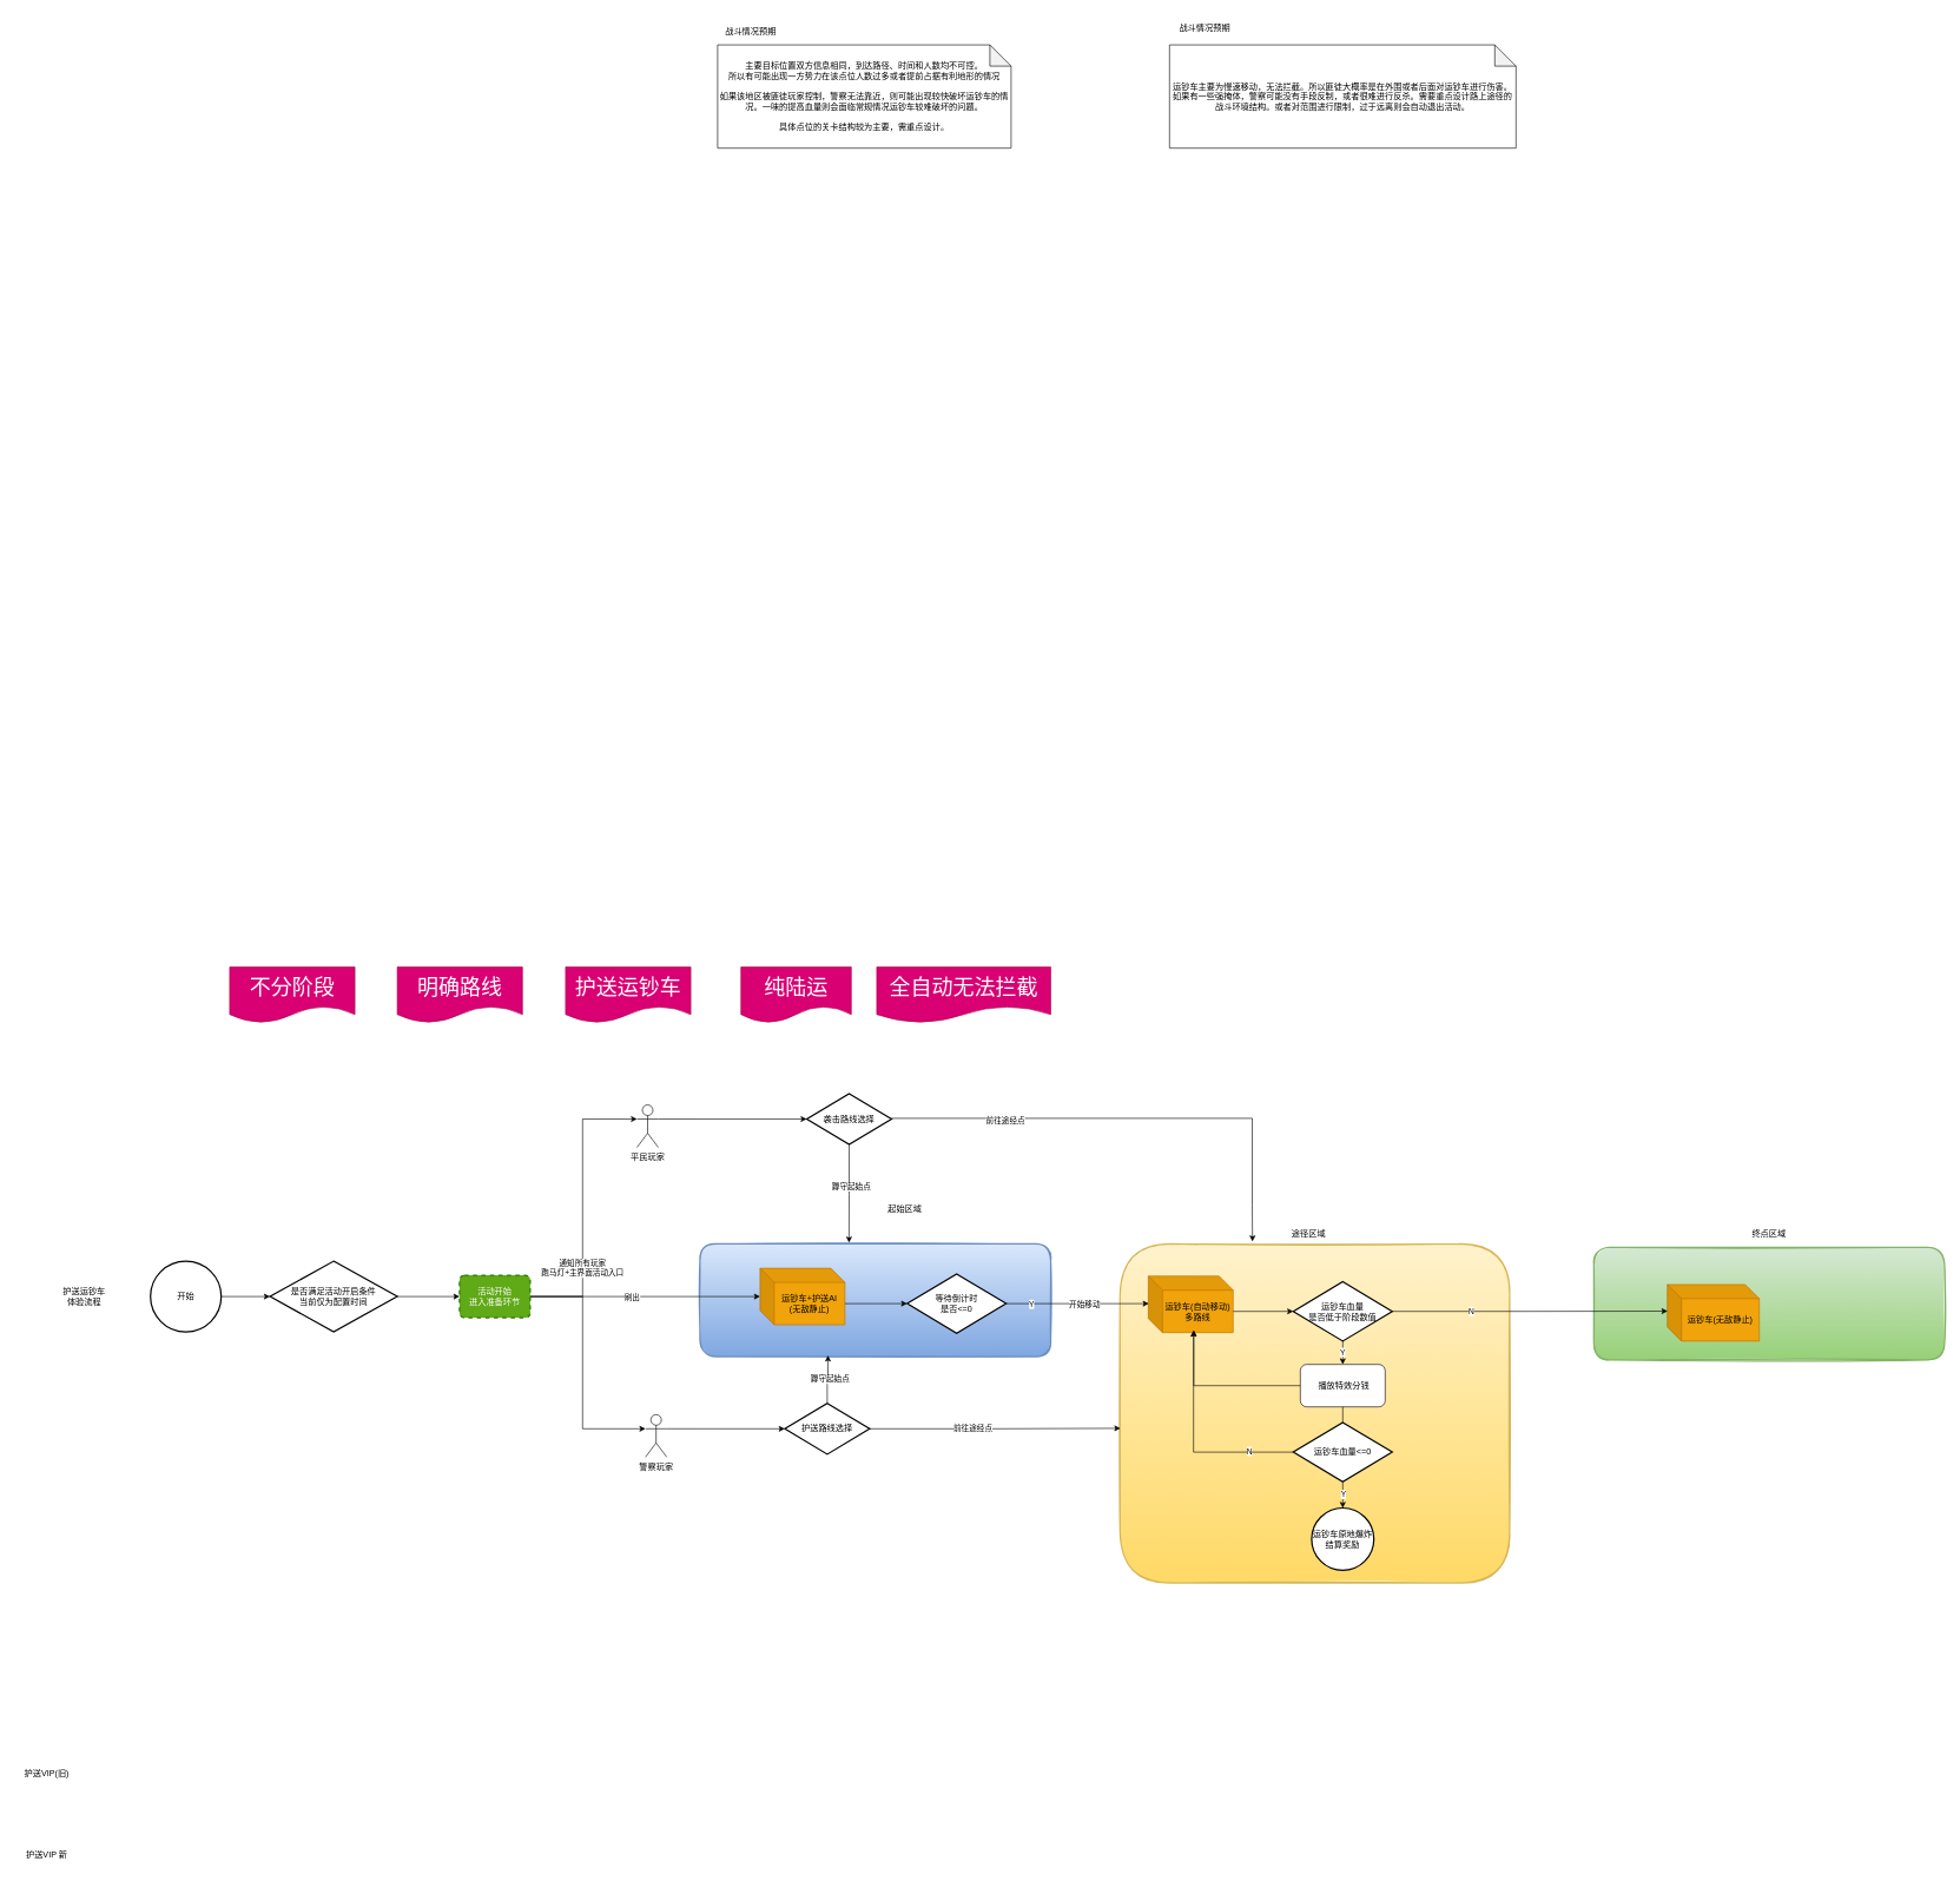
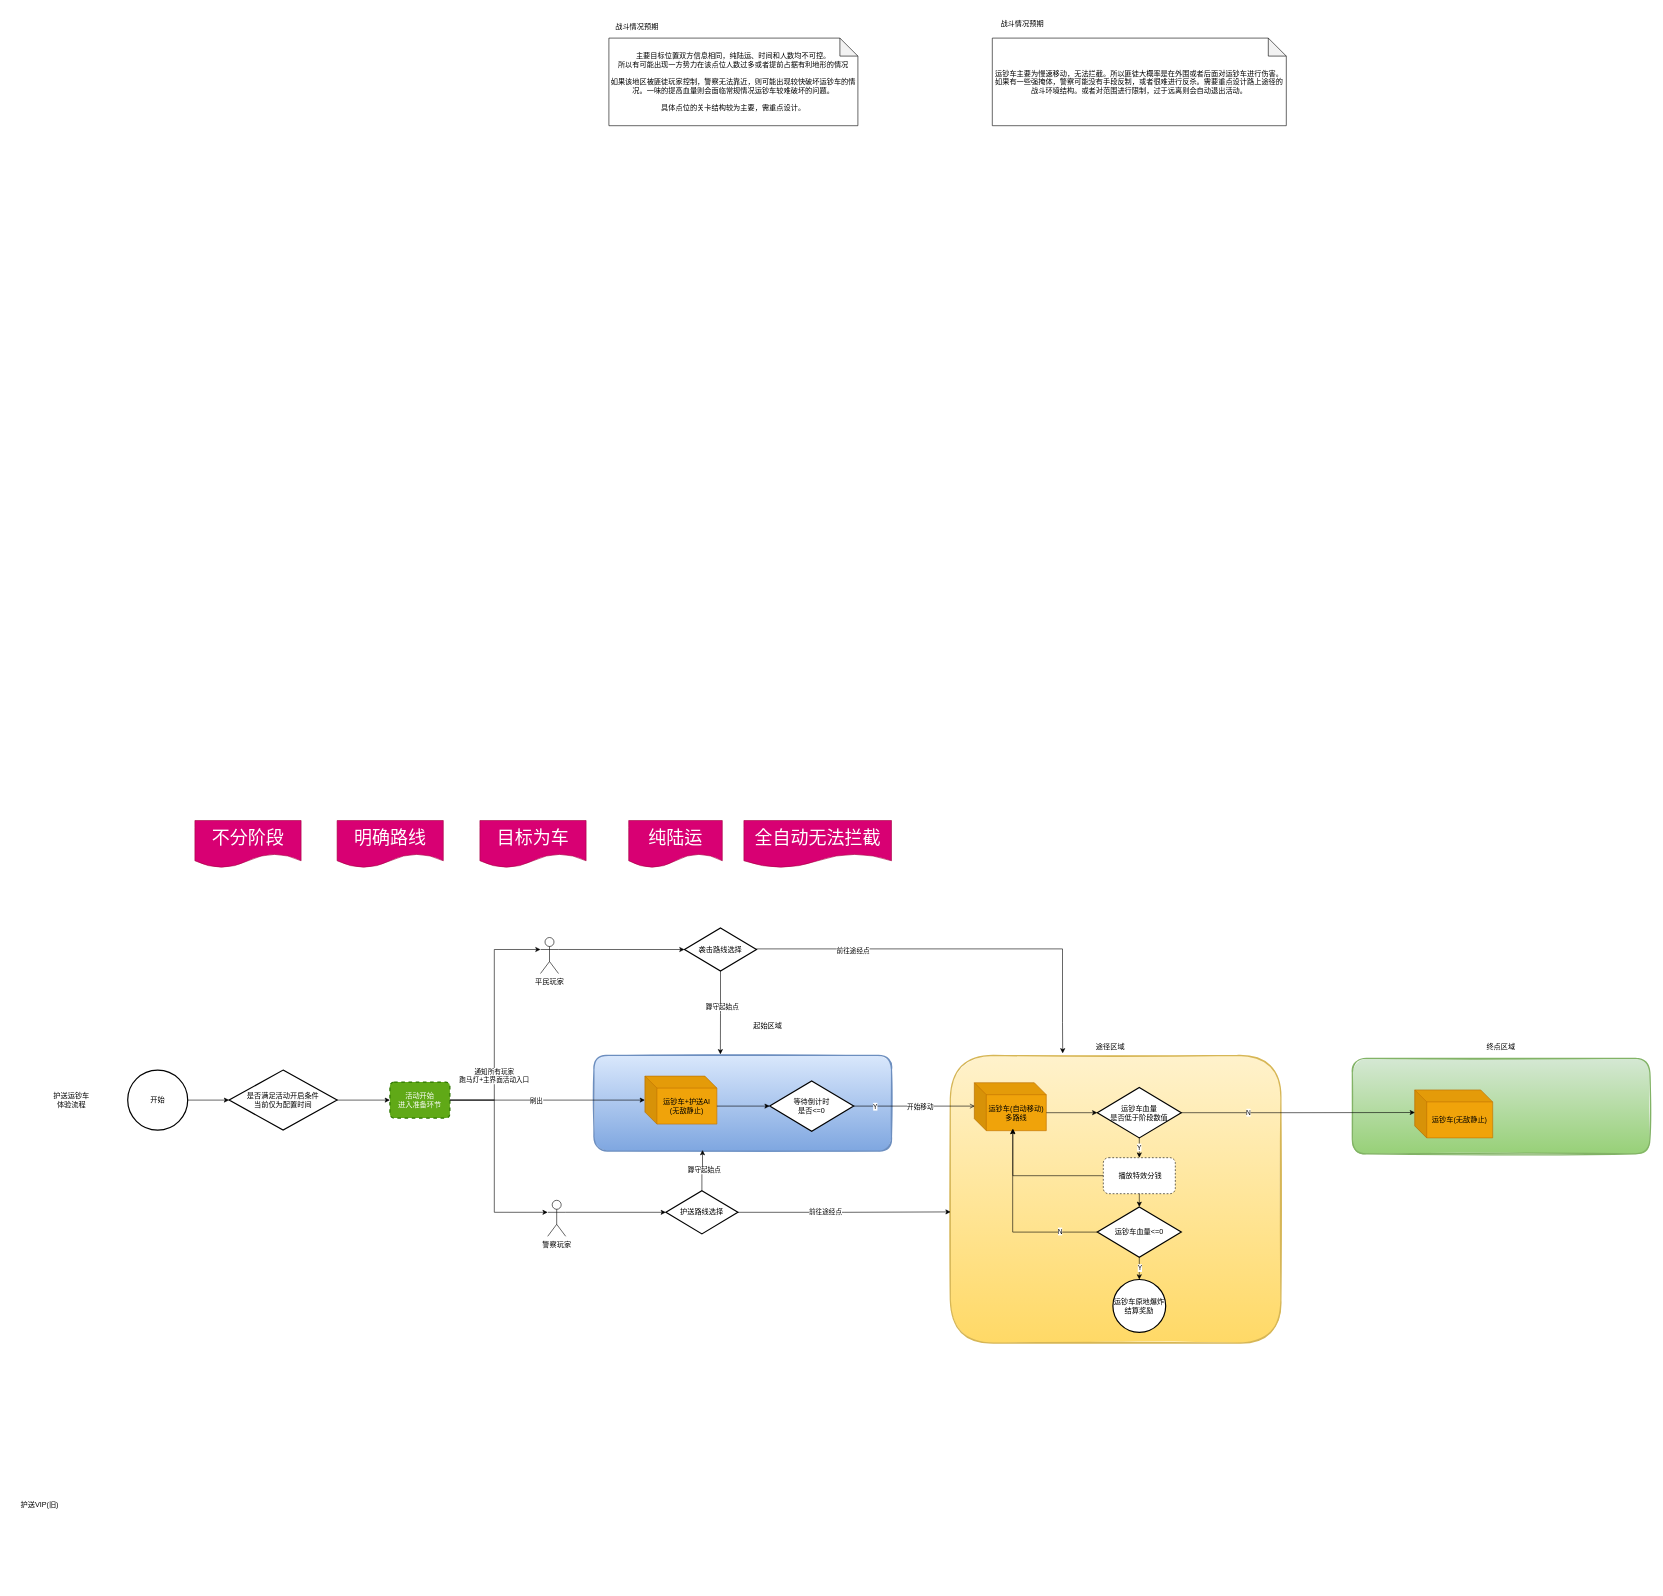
- <mxCell id="31" value="&lt;div&gt;主要目标位置双方信息相同，&lt;span style=&quot;background-color: transparent; color: light-dark(rgb(0, 0, 0), rgb(255, 255, 255));&quot;&gt;到达路径、时间和人数均不可控。&lt;/span&gt;&lt;/div&gt;&lt;div&gt;所以有可能出现一方势力在该点位人数过多或者提前占据有利地形的情况&lt;/div&gt;&lt;div&gt;&lt;br&gt;&lt;/div&gt;&lt;div&gt;如果该地区被匪徒玩家控制，警察无法靠近，则可能出现较快破坏运钞车的情况。一味的提高血量则会面临常规情况运钞车较难破坏的问题。&lt;/div&gt;&lt;div&gt;&lt;br&gt;&lt;/div&gt;&lt;div&gt;具体点位的关卡结构较为主要，需重点设计。&lt;/div&gt;" style="shape=note;whiteSpace=wrap;html=1;backgroundOutline=1;darkOpacity=0.05;" parent="1" vertex="1"><mxGeometry x="1014" y="63" width="415" height="146" as="geometry" /></mxCell>
+ <mxCell id="31" value="&lt;div&gt;主要目标位置双方信息相同，&lt;span style=&quot;background-color: transparent; color: light-dark(rgb(0, 0, 0), rgb(255, 255, 255));&quot;&gt;纯陆运、时间和人数均不可控。&lt;/span&gt;&lt;/div&gt;&lt;div&gt;所以有可能出现一方势力在该点位人数过多或者提前占据有利地形的情况&lt;/div&gt;&lt;div&gt;&lt;br&gt;&lt;/div&gt;&lt;div&gt;如果该地区被匪徒玩家控制，警察无法靠近，则可能出现较快破坏运钞车的情况。一味的提高血量则会面临常规情况运钞车较难破坏的问题。&lt;/div&gt;&lt;div&gt;&lt;br&gt;&lt;/div&gt;&lt;div&gt;具体点位的关卡结构较为主要，需重点设计。&lt;/div&gt;" style="shape=note;whiteSpace=wrap;html=1;backgroundOutline=1;darkOpacity=0.05;" parent="1" vertex="1"><mxGeometry x="1014" y="63" width="415" height="146" as="geometry" /></mxCell>
- <mxCell id="64" value="护送运钞车" style="shape=document;whiteSpace=wrap;html=1;boundedLbl=1;fillColor=#d80073;strokeColor=#A50040;fontColor=#ffffff;fontSize=30;" vertex="1" parent="1"><mxGeometry x="799" y="1367" width="177" height="79" as="geometry" /></mxCell>
+ <mxCell id="64" value="目标为车" style="shape=document;whiteSpace=wrap;html=1;boundedLbl=1;fillColor=#d80073;strokeColor=#A50040;fontColor=#ffffff;fontSize=30;" vertex="1" parent="1"><mxGeometry x="799" y="1367" width="177" height="79" as="geometry" /></mxCell>
- <mxCell id="40" value="" style="edgeStyle=orthogonalEdgeStyle;rounded=0;orthogonalLoop=1;jettySize=auto;html=1;exitX=1;exitY=0.5;exitDx=0;exitDy=0;exitPerimeter=0;entryX=0.006;entryY=0.488;entryDx=0;entryDy=0;entryPerimeter=0;" edge="1" parent="1" source="19" target="30"><mxGeometry relative="1" as="geometry"><mxPoint x="1422" y="1843" as="sourcePoint" /><mxPoint x="1973" y="1843" as="targetPoint" /></mxGeometry></mxCell>
+ <mxCell id="40" value="" style="edgeStyle=orthogonalEdgeStyle;rounded=0;orthogonalLoop=1;jettySize=auto;html=1;exitX=1;exitY=0.5;exitDx=0;exitDy=0;exitPerimeter=0;entryX=0.006;entryY=0.488;entryDx=0;entryDy=0;entryPerimeter=0;endArrow=open;" edge="1" parent="1" source="19" target="30"><mxGeometry relative="1" as="geometry"><mxPoint x="1422" y="1843" as="sourcePoint" /><mxPoint x="1973" y="1843" as="targetPoint" /></mxGeometry></mxCell>
- <mxCell id="49" value="&amp;nbsp;播放特效分钱" style="rounded=1;whiteSpace=wrap;html=1;" vertex="1" parent="1"><mxGeometry x="1838" y="1929" width="120" height="60" as="geometry" /></mxCell>
+ <mxCell id="49" value="&amp;nbsp;播放特效分钱" style="rounded=1;whiteSpace=wrap;html=1;dashed=1;" vertex="1" parent="1"><mxGeometry x="1838" y="1929" width="120" height="60" as="geometry" /></mxCell>
- <mxCell id="51" style="edgeStyle=orthogonalEdgeStyle;rounded=0;orthogonalLoop=1;jettySize=auto;html=1;exitX=0.5;exitY=1;exitDx=0;exitDy=0;entryX=0.5;entryY=0;entryDx=0;entryDy=0;entryPerimeter=0;endArrow=none;" edge="1" parent="1" source="49" target="50"><mxGeometry relative="1" as="geometry" /></mxCell>
+ <mxCell id="51" style="edgeStyle=orthogonalEdgeStyle;rounded=0;orthogonalLoop=1;jettySize=auto;html=1;exitX=0.5;exitY=1;exitDx=0;exitDy=0;entryX=0.5;entryY=0;entryDx=0;entryDy=0;entryPerimeter=0;" edge="1" parent="1" source="49" target="50"><mxGeometry relative="1" as="geometry" /></mxCell>
- <mxCell id="7" value="护送VIP 新" style="text;html=1;align=center;verticalAlign=middle;whiteSpace=wrap;rounded=0;" parent="1" vertex="1"><mxGeometry x="20" y="2608" width="91" height="30" as="geometry" /></mxCell>
